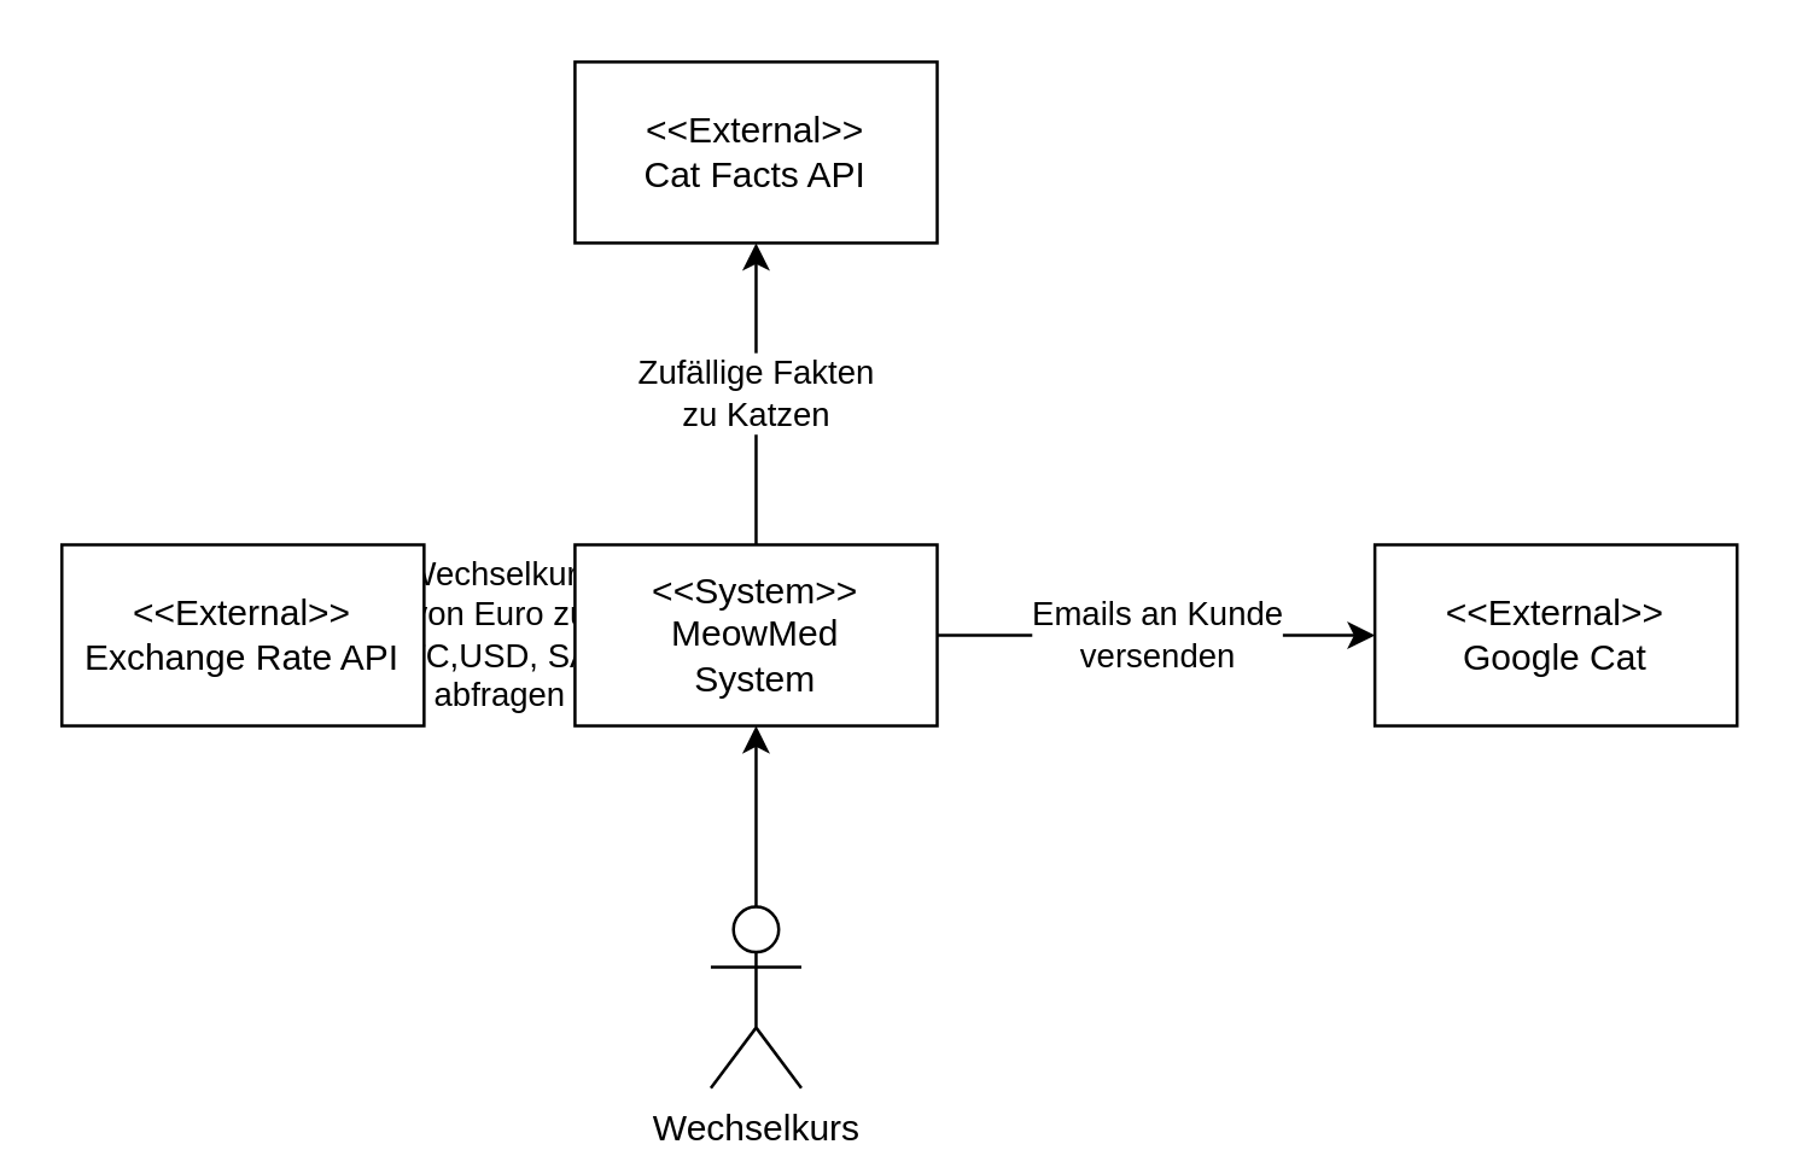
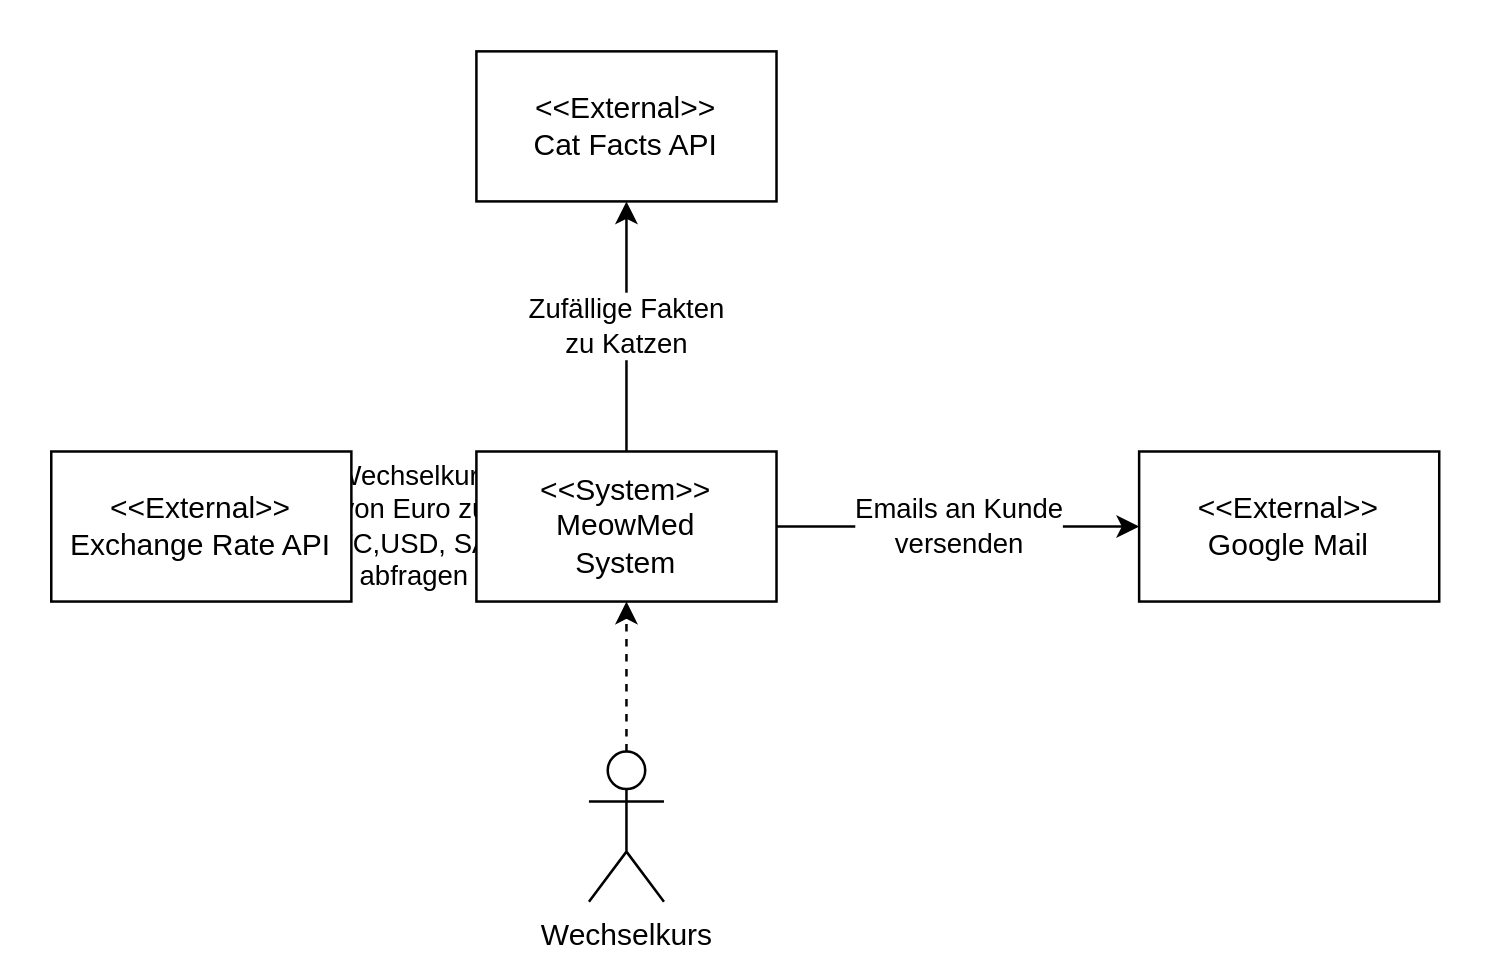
- <mxCell id="6" value="&amp;lt;&amp;lt;External&amp;gt;&amp;gt;&lt;br&gt;Google Cat" style="rounded=0;whiteSpace=wrap;html=1;" vertex="1" parent="1"><mxGeometry x="455" y="180" width="120" height="60" as="geometry" /></mxCell>
+ <mxCell id="6" value="&amp;lt;&amp;lt;External&amp;gt;&amp;gt;&lt;br&gt;Google Mail" style="rounded=0;whiteSpace=wrap;html=1;" vertex="1" parent="1"><mxGeometry x="455" y="180" width="120" height="60" as="geometry" /></mxCell>
- <mxCell id="9" value="" style="edgeStyle=orthogonalEdgeStyle;rounded=0;orthogonalLoop=1;jettySize=auto;html=1;" edge="1" parent="1" source="10" target="5"><mxGeometry relative="1" as="geometry" /></mxCell>
+ <mxCell id="9" value="" style="edgeStyle=orthogonalEdgeStyle;rounded=0;orthogonalLoop=1;jettySize=auto;html=1;dashed=1;" edge="1" parent="1" source="10" target="5"><mxGeometry relative="1" as="geometry" /></mxCell>
